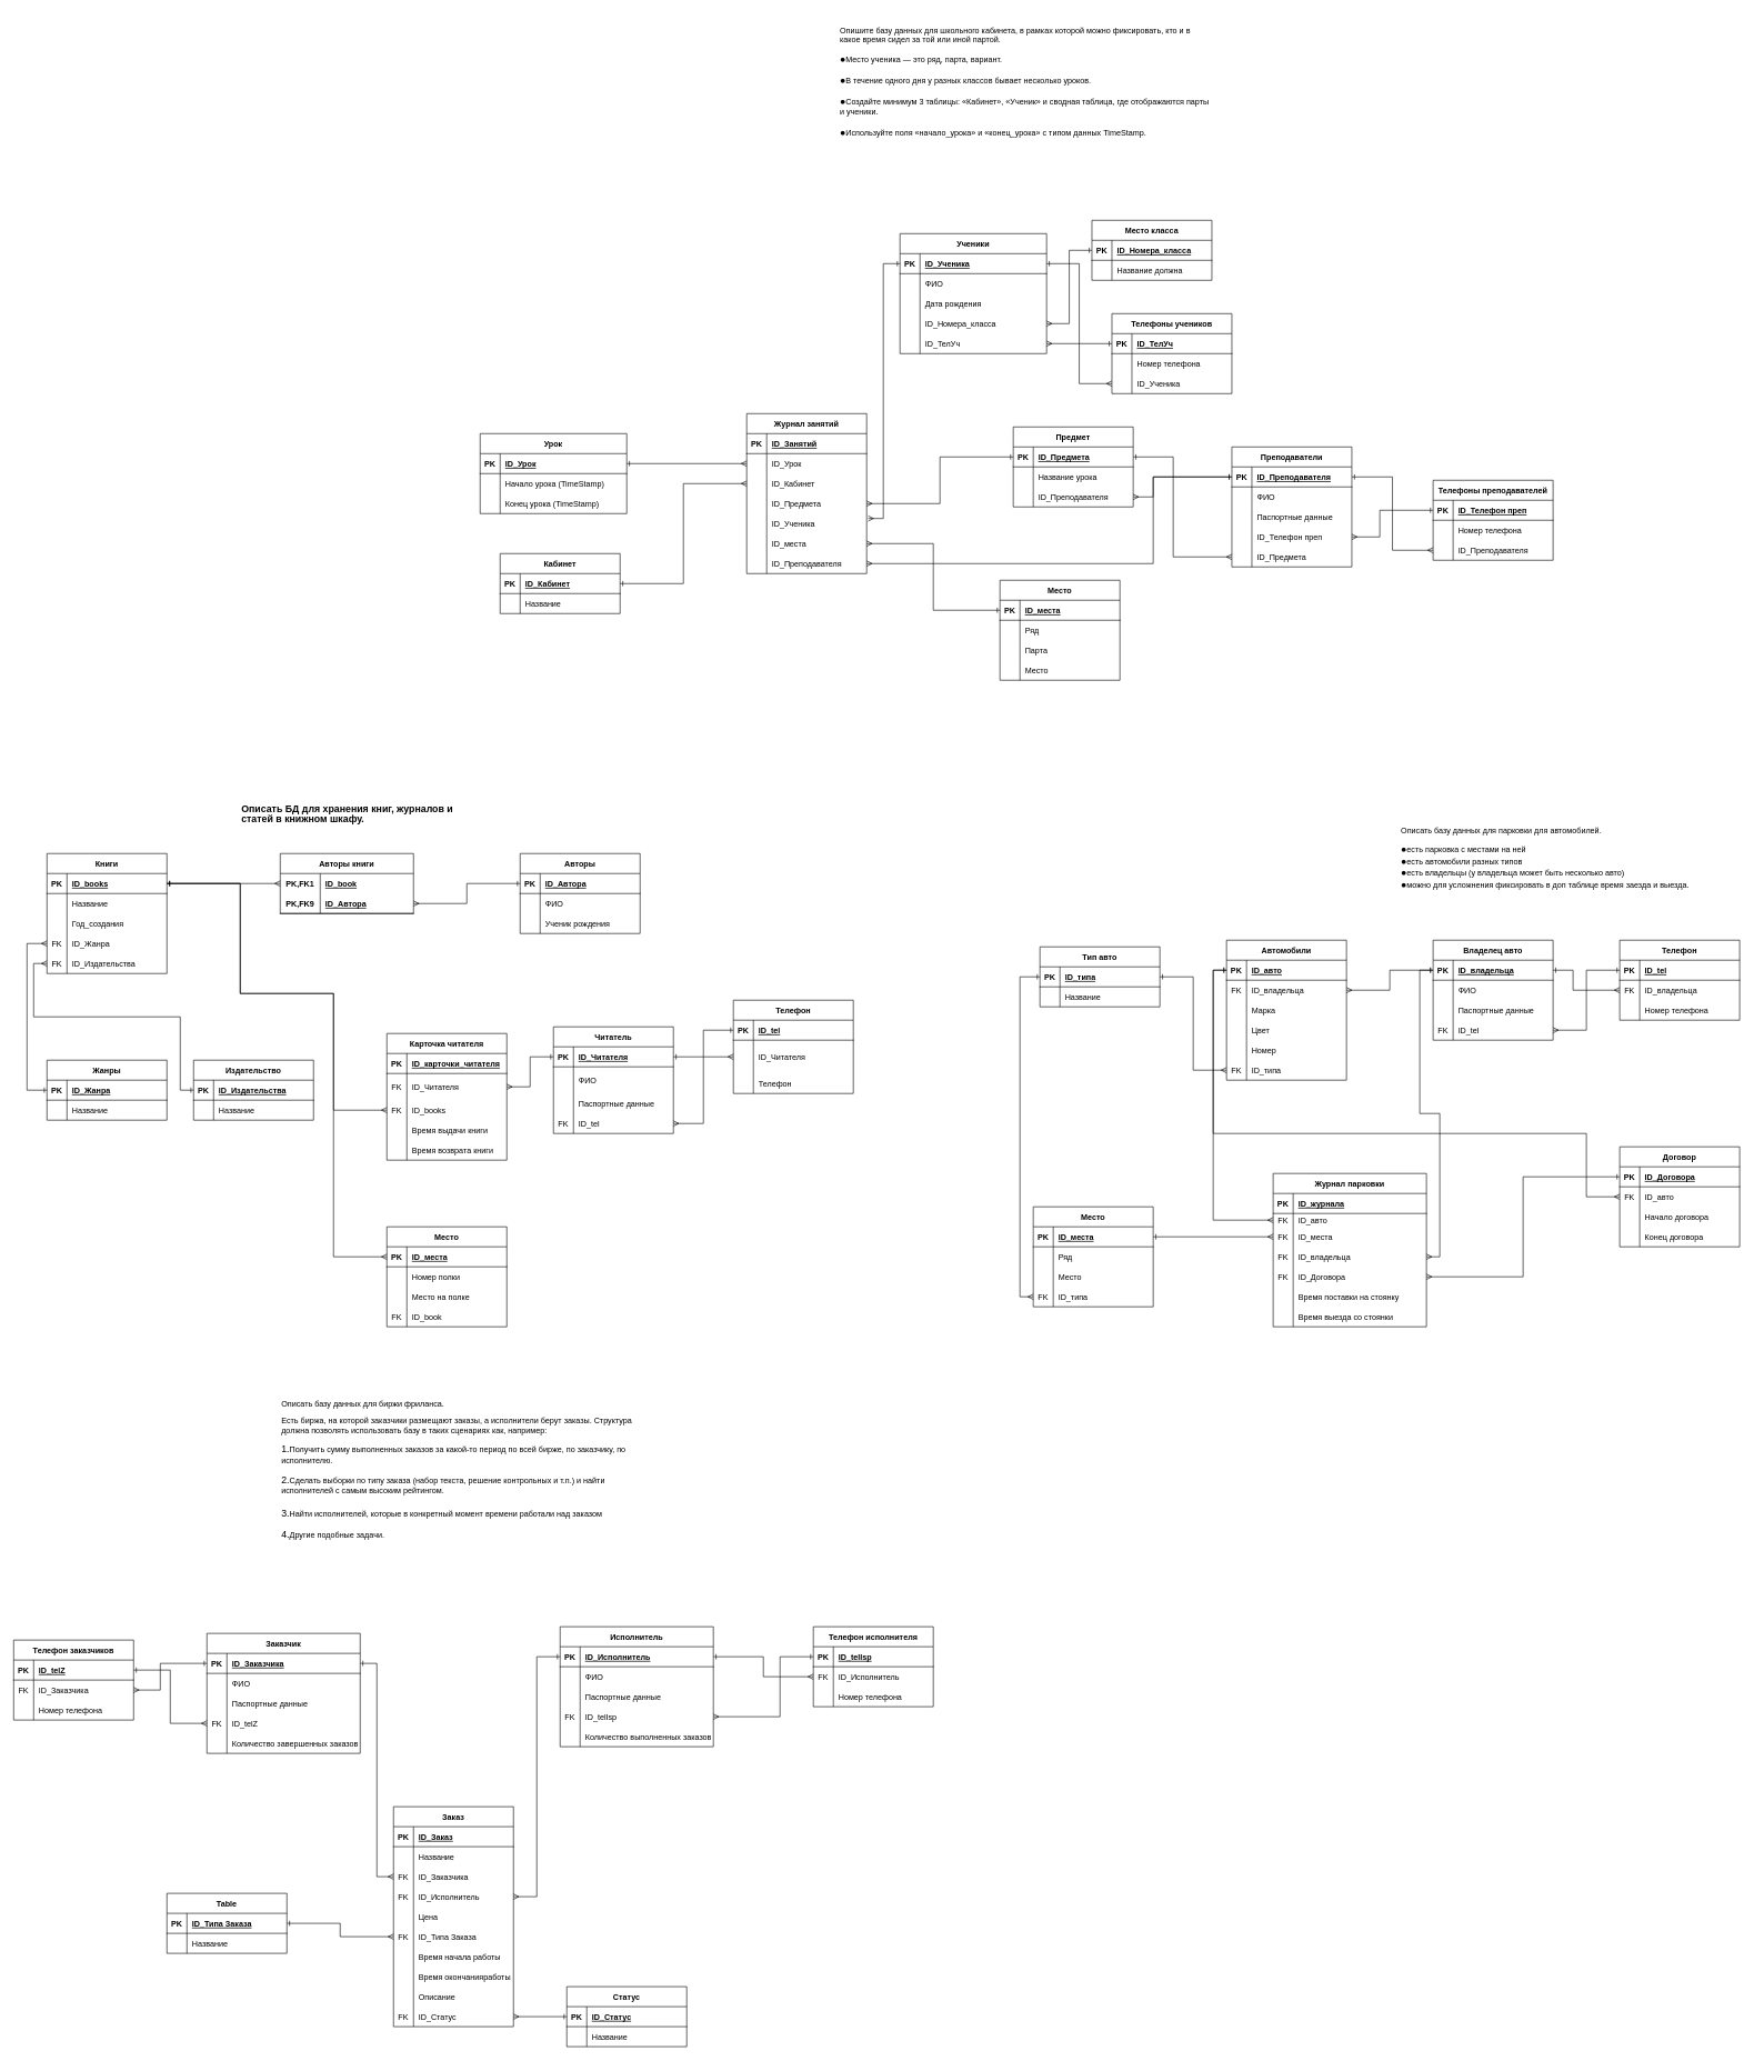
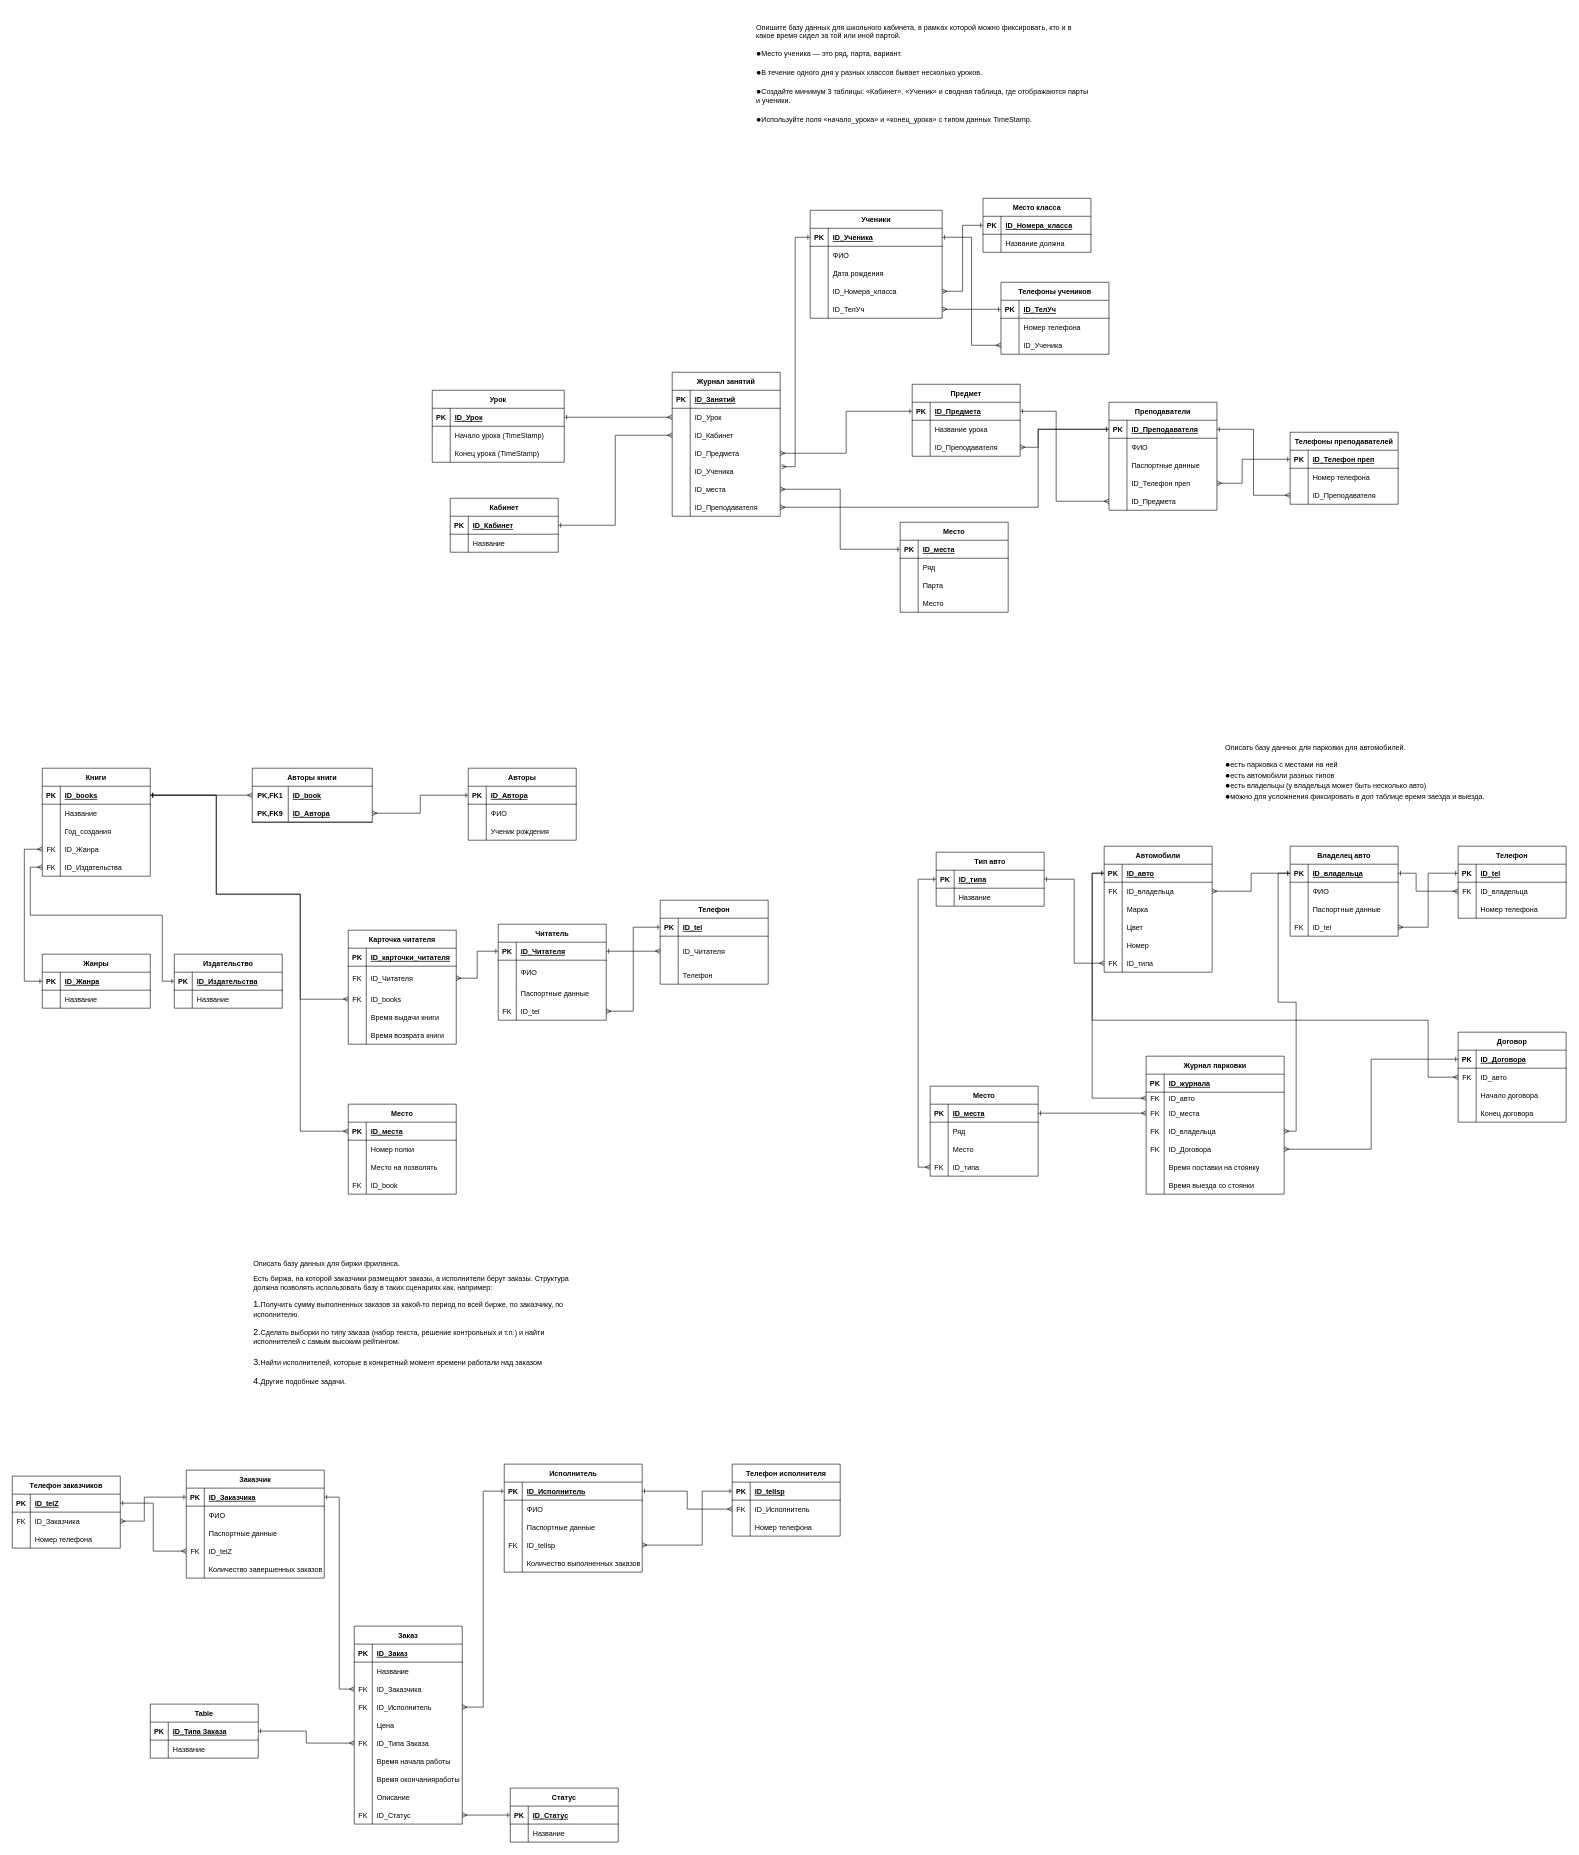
- <mxCell id="110" value="&lt;p style=&quot;language:ru;line-height:115%;margin-top:0pt;margin-bottom:0pt;&#10;margin-left:0in;margin-right:0in;text-indent:0in;text-align:left;direction:&#10;ltr;unicode-bidi:embed&quot;&gt;&lt;span style=&quot;font-size:11.0pt;font-family:Arial;&#10;mso-ascii-font-family:Arial;mso-fareast-font-family:Arial;mso-bidi-font-family:&#10;Arial;font-variant:normal;color:black;mso-color-index:13;text-transform:none;&#10;language:ru;font-weight:bold;font-style:normal;mso-style-textfill-type:solid;&#10;mso-style-textfill-fill-themecolor:dark1;mso-style-textfill-fill-color:black;&#10;mso-style-textfill-fill-alpha:100.0%&quot;&gt;Описать БД для хранения книг, журналов и&#10;статей в книжном шкафу.&lt;/span&gt;&lt;/p&gt;" style="text;whiteSpace=wrap;html=1;" vertex="1" parent="1"><mxGeometry x="360" y="1200" width="350" height="50" as="geometry" /></mxCell>
- <mxCell id="111" value="&lt;p&gt;&lt;span&gt;Описать базу данных для парковки для автомобилей.&lt;/span&gt;&lt;/p&gt;&lt;div class=&quot;O0&quot;&gt;&lt;span style=&quot;font-size:11.0pt&quot;&gt;&lt;span&gt;●&lt;/span&gt;&lt;/span&gt;&lt;span&gt;есть парковка с местами на ней&lt;/span&gt;&lt;/div&gt;&lt;div class=&quot;O0&quot;&gt;&lt;span style=&quot;font-size:11.0pt&quot;&gt;&lt;span&gt;●&lt;/span&gt;&lt;/span&gt;&lt;span&gt;есть автомобили разных типов&lt;/span&gt;&lt;/div&gt;&lt;div class=&quot;O0&quot;&gt;&lt;span style=&quot;font-size:11.0pt&quot;&gt;&lt;span&gt;●&lt;/span&gt;&lt;/span&gt;&lt;span&gt;есть&amp;nbsp;владельцы (у владельца может быть несколько авто)&lt;/span&gt;&lt;/div&gt;&lt;div class=&quot;O0&quot;&gt;&lt;span style=&quot;font-size:11.0pt&quot;&gt;&lt;span&gt;●&lt;/span&gt;&lt;/span&gt;&lt;span&gt;можно для усложнения фиксировать в доп таблице время заезда и выезда.&lt;/span&gt;&lt;/div&gt;" style="text;whiteSpace=wrap;html=1;" vertex="1" parent="1"><mxGeometry x="2100" y="1220" width="460" height="120" as="geometry" /></mxCell>
+ <mxCell id="111" value="&lt;p&gt;&lt;span&gt;Описать базу данных для парковки для автомобилей.&lt;/span&gt;&lt;/p&gt;&lt;div class=&quot;O0&quot;&gt;&lt;span style=&quot;font-size:11.0pt&quot;&gt;&lt;span&gt;●&lt;/span&gt;&lt;/span&gt;&lt;span&gt;есть парковка с местами на ней&lt;/span&gt;&lt;/div&gt;&lt;div class=&quot;O0&quot;&gt;&lt;span style=&quot;font-size:11.0pt&quot;&gt;&lt;span&gt;●&lt;/span&gt;&lt;/span&gt;&lt;span&gt;есть автомобили разных типов&lt;/span&gt;&lt;/div&gt;&lt;div class=&quot;O0&quot;&gt;&lt;span style=&quot;font-size:11.0pt&quot;&gt;&lt;span&gt;●&lt;/span&gt;&lt;/span&gt;&lt;span&gt;есть&amp;nbsp;владельцы (у владельца может быть несколько авто)&lt;/span&gt;&lt;/div&gt;&lt;div class=&quot;O0&quot;&gt;&lt;span style=&quot;font-size:11.0pt&quot;&gt;&lt;span&gt;●&lt;/span&gt;&lt;/span&gt;&lt;span&gt;можно для усложнения фиксировать в доп таблице время заезда и выезда.&lt;/span&gt;&lt;/div&gt;" style="text;whiteSpace=wrap;html=1;" vertex="1" parent="1"><mxGeometry x="2040" y="1220" width="460" height="120" as="geometry" /></mxCell>
- <mxCell id="105" value="Место на полке" style="shape=partialRectangle;connectable=0;fillColor=none;top=0;left=0;bottom=0;right=0;align=left;spacingLeft=6;overflow=hidden;" vertex="1" parent="103"><mxGeometry x="30" width="150" height="30" as="geometry"><mxRectangle width="150" height="30" as="alternateBounds" /></mxGeometry></mxCell>
+ <mxCell id="105" value="Место на позволять" style="shape=partialRectangle;connectable=0;fillColor=none;top=0;left=0;bottom=0;right=0;align=left;spacingLeft=6;overflow=hidden;" vertex="1" parent="103"><mxGeometry x="30" width="150" height="30" as="geometry"><mxRectangle width="150" height="30" as="alternateBounds" /></mxGeometry></mxCell>
